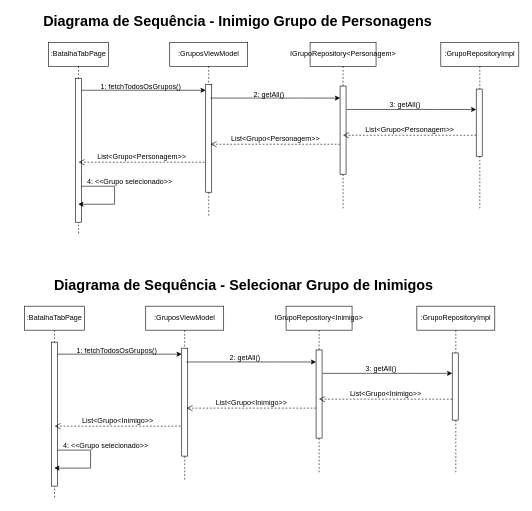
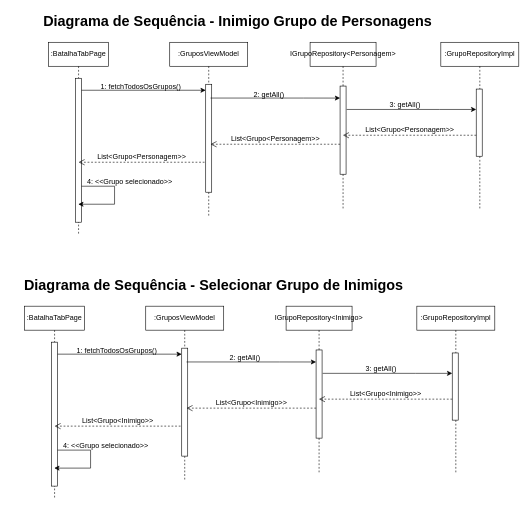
- <mxCell id="33" value="Diagrama de Sequência - Selecionar Grupo de Inimigos" style="text;strokeColor=none;fillColor=none;html=1;fontSize=24;fontStyle=1;verticalAlign=middle;align=center;" vertex="1" parent="1"><mxGeometry x="70" y="460" width="670" height="30" as="geometry" /></mxCell>
+ <mxCell id="33" value="Diagrama de Sequência - Selecionar Grupo de Inimigos" style="text;strokeColor=none;fillColor=none;html=1;fontSize=24;fontStyle=1;verticalAlign=middle;align=center;" vertex="1" parent="1"><mxGeometry x="20" y="460" width="670" height="30" as="geometry" /></mxCell>
